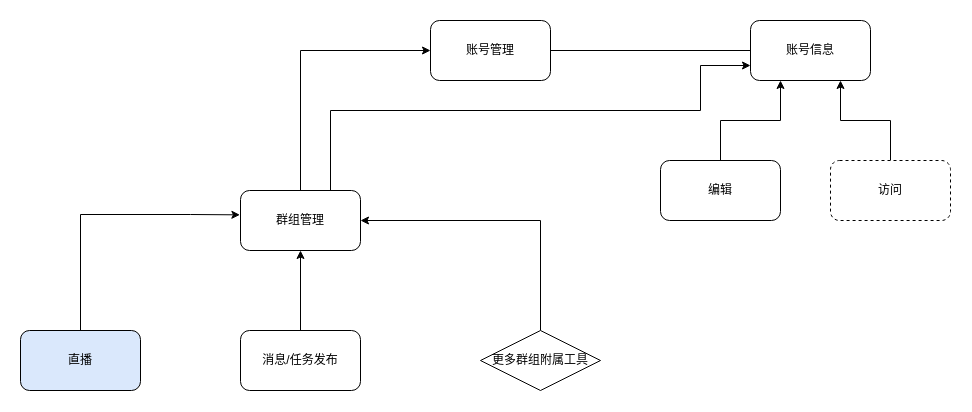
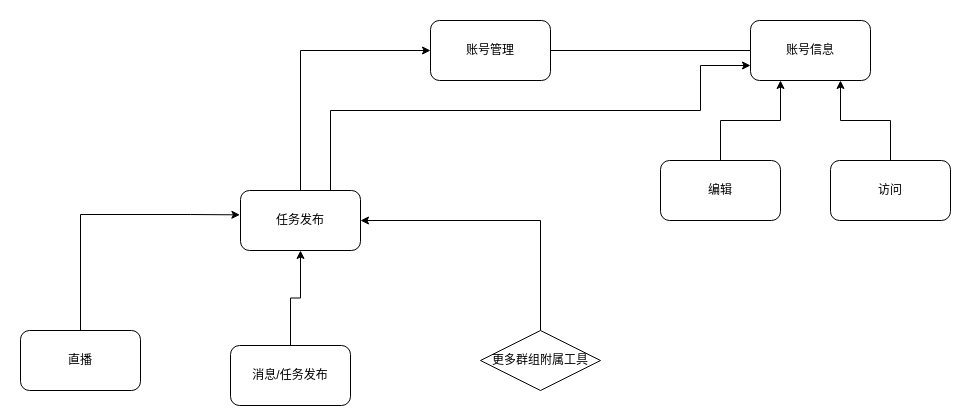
- <mxCell id="17" value="访问" style="rounded=1;whiteSpace=wrap;html=1;dashed=1;" vertex="1" parent="1"><mxGeometry x="830" y="160" width="120" height="60" as="geometry" /></mxCell>
+ <mxCell id="17" value="访问" style="rounded=1;whiteSpace=wrap;html=1;" vertex="1" parent="1"><mxGeometry x="830" y="160" width="120" height="60" as="geometry" /></mxCell>
- <mxCell id="5" value="群组管理" style="rounded=1;whiteSpace=wrap;html=1;" vertex="1" parent="1"><mxGeometry x="240" y="190" width="120" height="60" as="geometry" /></mxCell>
+ <mxCell id="5" value="任务发布" style="rounded=1;whiteSpace=wrap;html=1;" vertex="1" parent="1"><mxGeometry x="240" y="190" width="120" height="60" as="geometry" /></mxCell>
- <mxCell id="9" value="直播" style="rounded=1;whiteSpace=wrap;html=1;fillColor=#dae8fc;" vertex="1" parent="1"><mxGeometry x="20" y="330" width="120" height="60" as="geometry" /></mxCell>
+ <mxCell id="9" value="直播" style="rounded=1;whiteSpace=wrap;html=1;" vertex="1" parent="1"><mxGeometry x="20" y="330" width="120" height="60" as="geometry" /></mxCell>
- <mxCell id="11" value="消息/任务发布" style="rounded=1;whiteSpace=wrap;html=1;" vertex="1" parent="1"><mxGeometry x="240" y="330" width="120" height="60" as="geometry" /></mxCell>
+ <mxCell id="11" value="消息/任务发布" style="rounded=1;whiteSpace=wrap;html=1;" vertex="1" parent="1"><mxGeometry x="230" y="345" width="120" height="60" as="geometry" /></mxCell>
